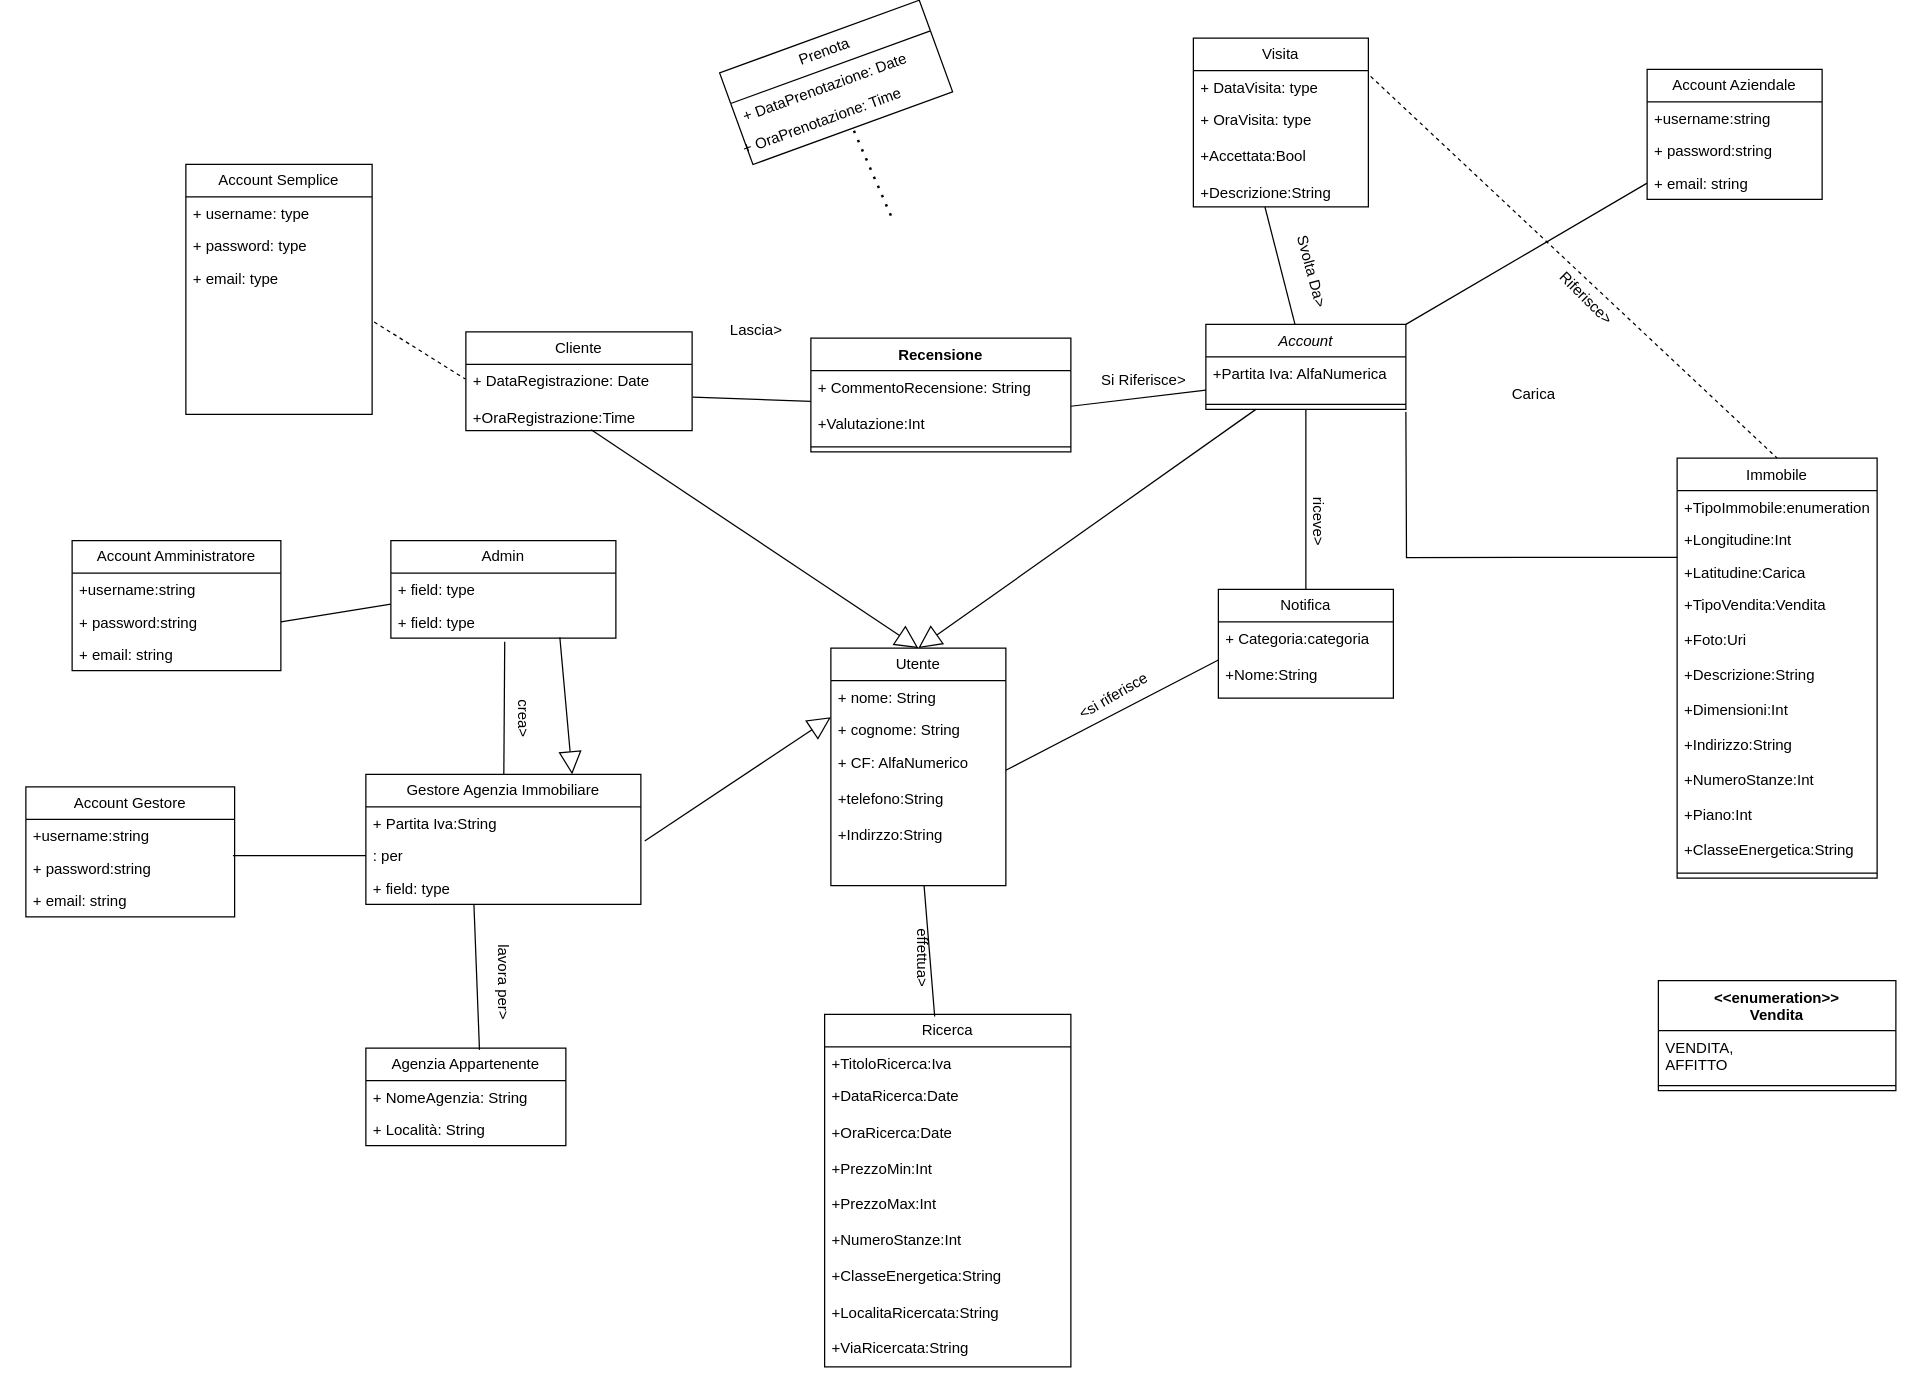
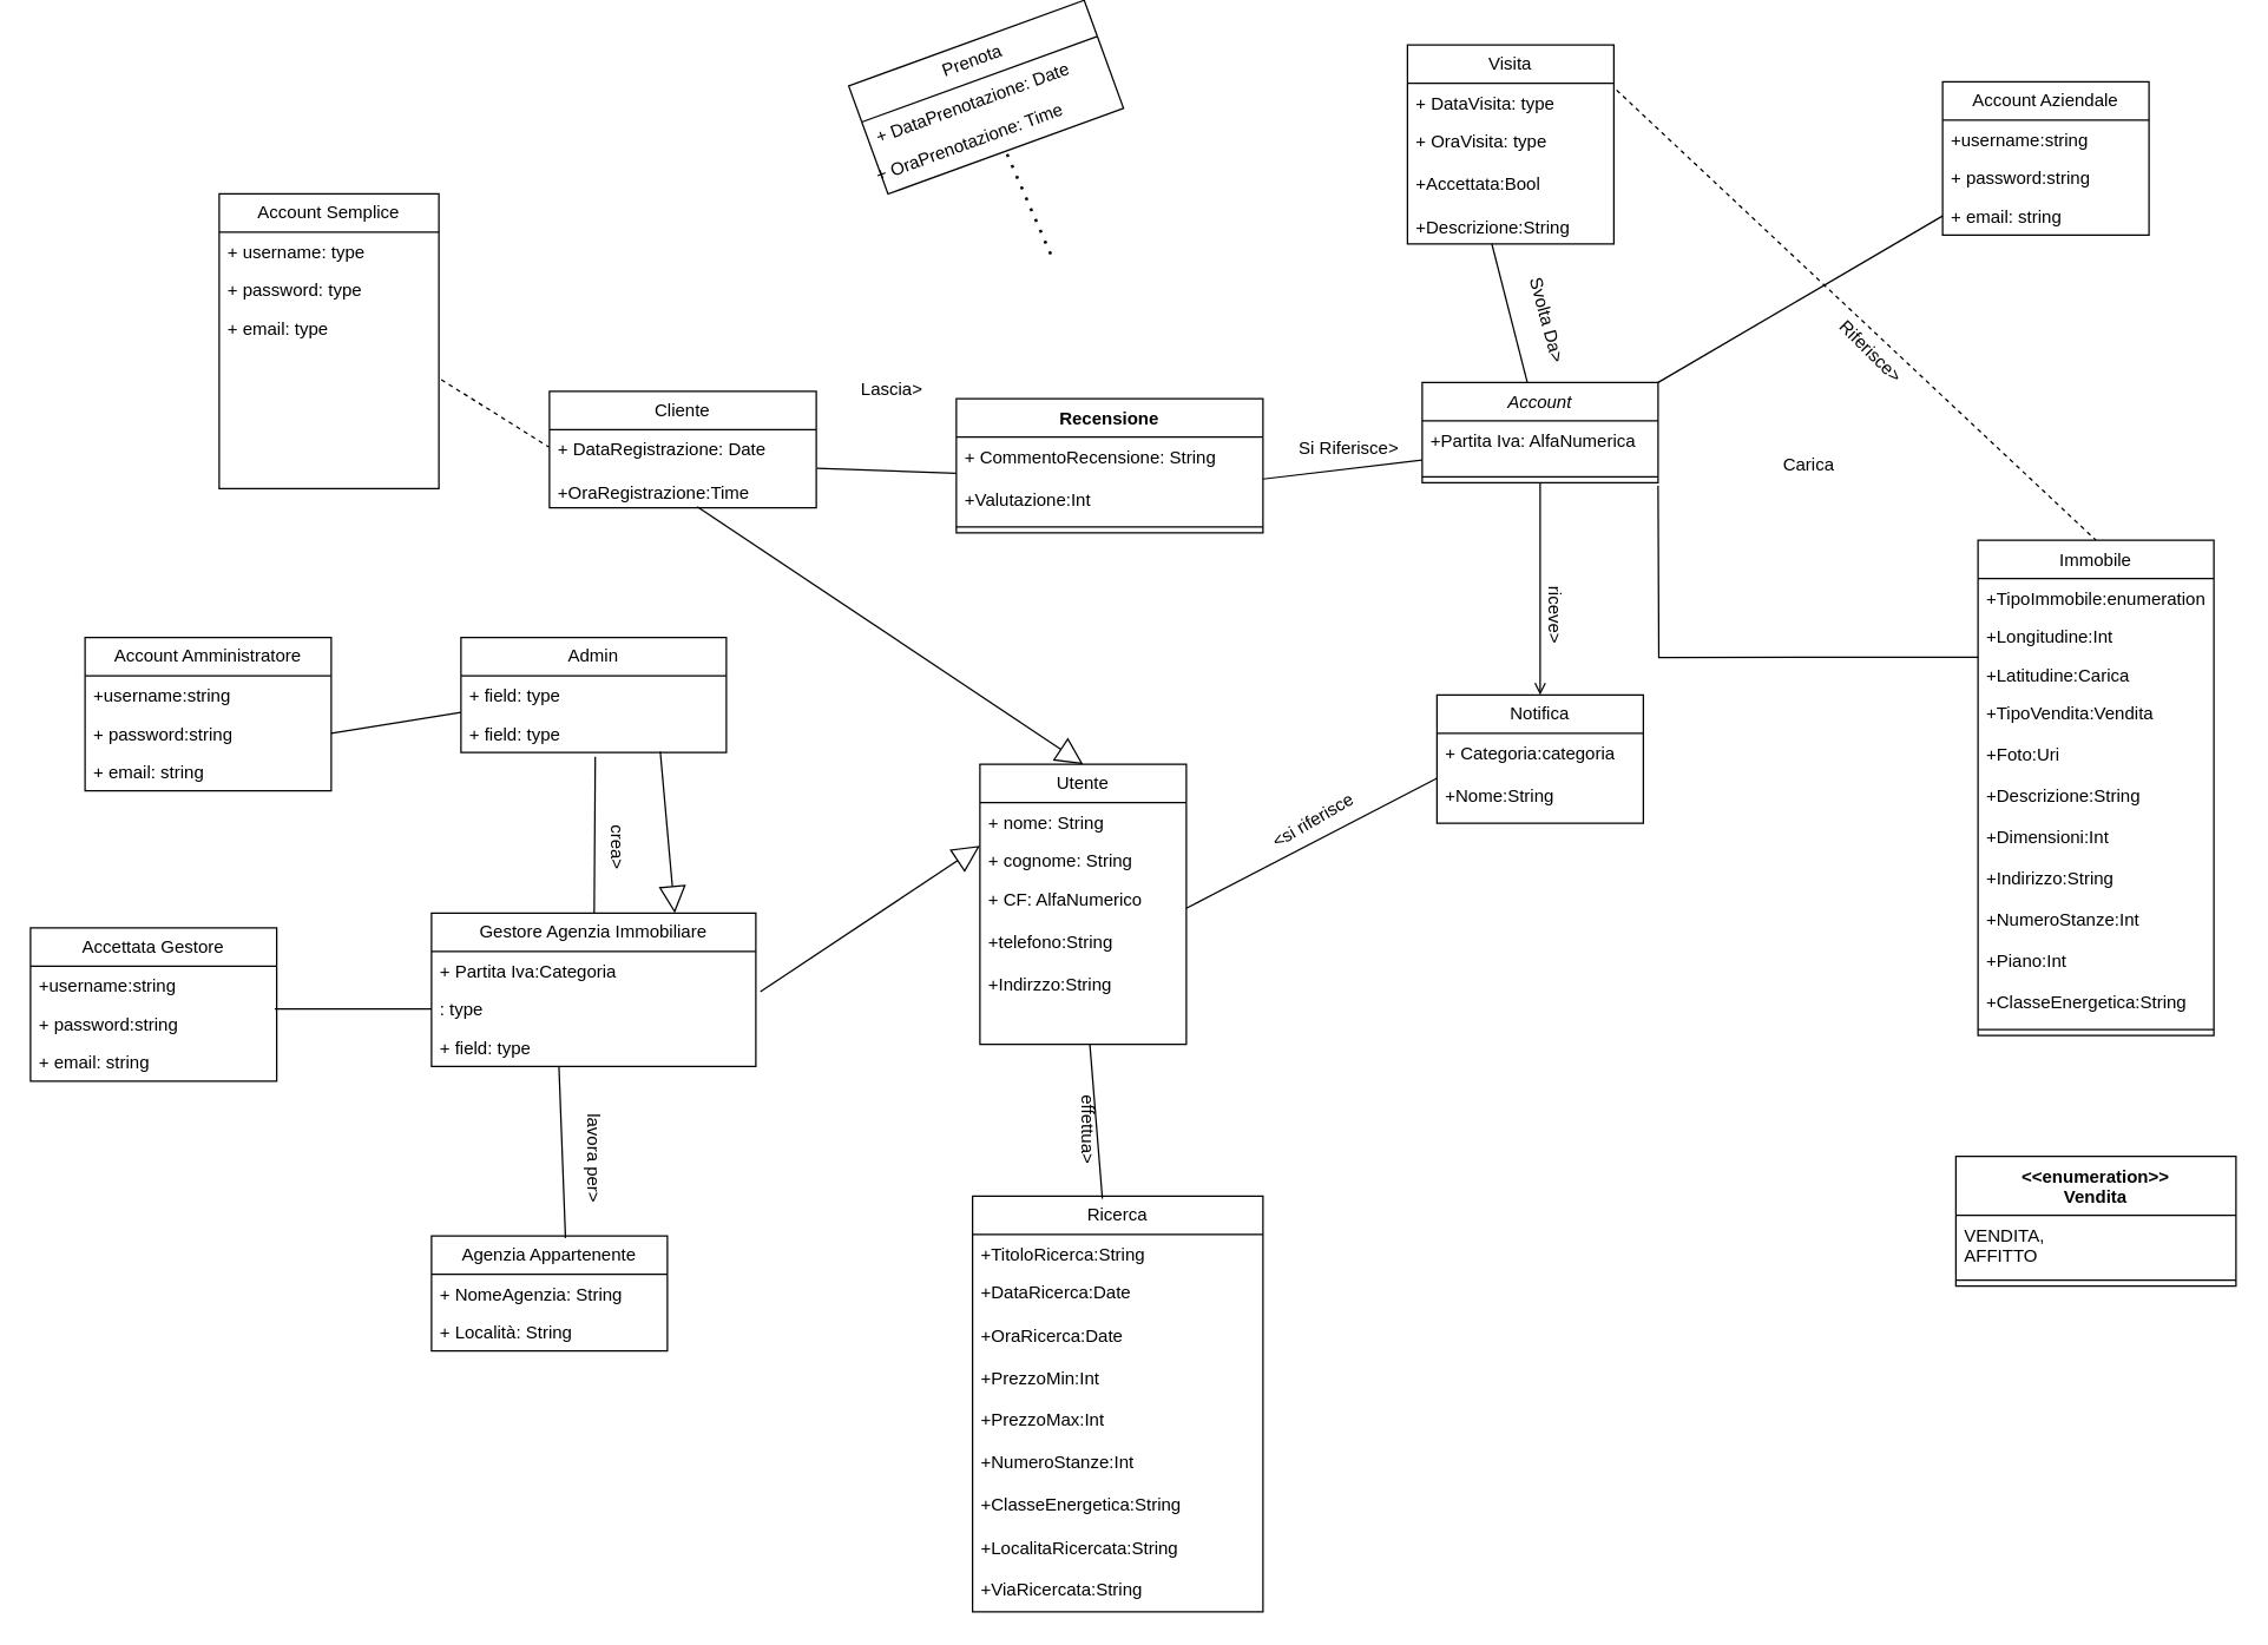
- <mxCell id="54" value="" style="endArrow=block;endSize=16;endFill=0;html=1;rounded=0;entryX=0.5;entryY=0;entryDx=0;entryDy=0;exitX=0.25;exitY=1;exitDx=0;exitDy=0;" parent="1" source="2" target="44" edge="1"><mxGeometry width="160" relative="1" as="geometry"><mxPoint x="984" y="385" as="sourcePoint" /><mxPoint x="1034" y="435" as="targetPoint" /></mxGeometry></mxCell>
- <mxCell id="33" value="" style="endArrow=none;html=1;rounded=0;entryX=0.5;entryY=0;entryDx=0;entryDy=0;exitX=0.5;exitY=1;exitDx=0;exitDy=0;" parent="1" source="2" target="11" edge="1"><mxGeometry relative="1" as="geometry"><mxPoint x="1024" y="395" as="sourcePoint" /><mxPoint x="1334" y="525" as="targetPoint" /></mxGeometry></mxCell>
+ <mxCell id="33" value="" style="endArrow=open;html=1;rounded=0;entryX=0.5;entryY=0;entryDx=0;entryDy=0;exitX=0.5;exitY=1;exitDx=0;exitDy=0;" parent="1" source="2" target="11" edge="1"><mxGeometry relative="1" as="geometry"><mxPoint x="1024" y="395" as="sourcePoint" /><mxPoint x="1334" y="525" as="targetPoint" /></mxGeometry></mxCell>
- <mxCell id="83" value="Account Gestore" style="swimlane;fontStyle=0;childLayout=stackLayout;horizontal=1;startSize=26;fillColor=none;horizontalStack=0;resizeParent=1;resizeParentMax=0;resizeLast=0;collapsible=1;marginBottom=0;whiteSpace=wrap;html=1;" vertex="1" parent="1"><mxGeometry x="20" y="623" width="167" height="104" as="geometry" /></mxCell>
+ <mxCell id="83" value="Accettata Gestore" style="swimlane;fontStyle=0;childLayout=stackLayout;horizontal=1;startSize=26;fillColor=none;horizontalStack=0;resizeParent=1;resizeParentMax=0;resizeLast=0;collapsible=1;marginBottom=0;whiteSpace=wrap;html=1;" vertex="1" parent="1"><mxGeometry x="20" y="623" width="167" height="104" as="geometry" /></mxCell>
- <mxCell id="19" value="+ Partita Iva:String" style="text;strokeColor=none;fillColor=none;align=left;verticalAlign=top;spacingLeft=4;spacingRight=4;overflow=hidden;rotatable=0;points=[[0,0.5],[1,0.5]];portConstraint=eastwest;whiteSpace=wrap;html=1;" parent="18" vertex="1"><mxGeometry y="26" width="220" height="26" as="geometry" /></mxCell>
+ <mxCell id="19" value="+ Partita Iva:Categoria" style="text;strokeColor=none;fillColor=none;align=left;verticalAlign=top;spacingLeft=4;spacingRight=4;overflow=hidden;rotatable=0;points=[[0,0.5],[1,0.5]];portConstraint=eastwest;whiteSpace=wrap;html=1;" parent="18" vertex="1"><mxGeometry y="26" width="220" height="26" as="geometry" /></mxCell>
- <mxCell id="20" value=": per" style="text;strokeColor=none;fillColor=none;align=left;verticalAlign=top;spacingLeft=4;spacingRight=4;overflow=hidden;rotatable=0;points=[[0,0.5],[1,0.5]];portConstraint=eastwest;whiteSpace=wrap;html=1;" parent="18" vertex="1"><mxGeometry y="52" width="220" height="26" as="geometry" /></mxCell>
+ <mxCell id="20" value=": type" style="text;strokeColor=none;fillColor=none;align=left;verticalAlign=top;spacingLeft=4;spacingRight=4;overflow=hidden;rotatable=0;points=[[0,0.5],[1,0.5]];portConstraint=eastwest;whiteSpace=wrap;html=1;" parent="18" vertex="1"><mxGeometry y="52" width="220" height="26" as="geometry" /></mxCell>
- <mxCell id="49" value="+TitoloRicerca:Iva" style="text;strokeColor=none;fillColor=none;align=left;verticalAlign=top;spacingLeft=4;spacingRight=4;overflow=hidden;rotatable=0;points=[[0,0.5],[1,0.5]];portConstraint=eastwest;whiteSpace=wrap;html=1;" parent="48" vertex="1"><mxGeometry y="26" width="197" height="26" as="geometry" /></mxCell>
+ <mxCell id="49" value="+TitoloRicerca:String" style="text;strokeColor=none;fillColor=none;align=left;verticalAlign=top;spacingLeft=4;spacingRight=4;overflow=hidden;rotatable=0;points=[[0,0.5],[1,0.5]];portConstraint=eastwest;whiteSpace=wrap;html=1;" parent="48" vertex="1"><mxGeometry y="26" width="197" height="26" as="geometry" /></mxCell>
